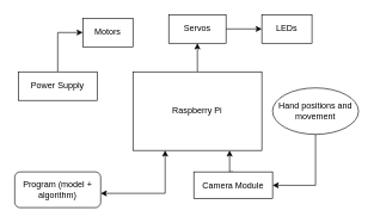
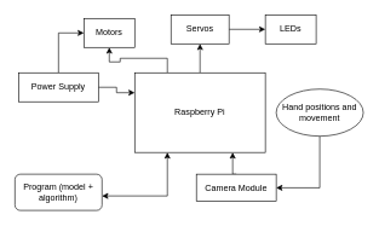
+ <mxCell id="3" style="edgeStyle=orthogonalEdgeStyle;rounded=0;orthogonalLoop=1;jettySize=auto;html=1;exitX=0.25;exitY=0;exitDx=0;exitDy=0;entryX=0.5;entryY=1;entryDx=0;entryDy=0;" edge="1" parent="1" source="4" target="8"><mxGeometry relative="1" as="geometry" /></mxCell>
+ <mxCell id="12" style="edgeStyle=orthogonalEdgeStyle;rounded=0;orthogonalLoop=1;jettySize=auto;html=1;exitX=1;exitY=0.5;exitDx=0;exitDy=0;entryX=0;entryY=0.25;entryDx=0;entryDy=0;" edge="1" parent="1" source="13" target="4"><mxGeometry relative="1" as="geometry" /></mxCell>
